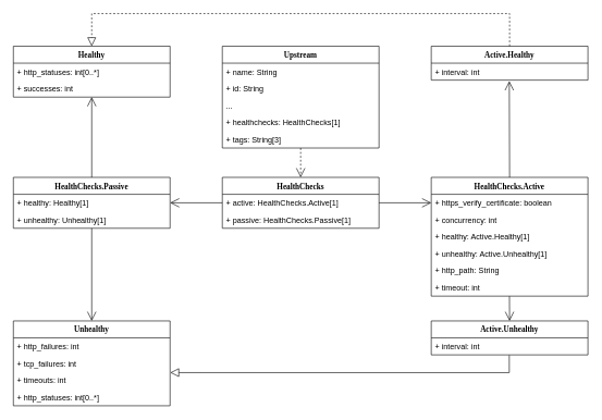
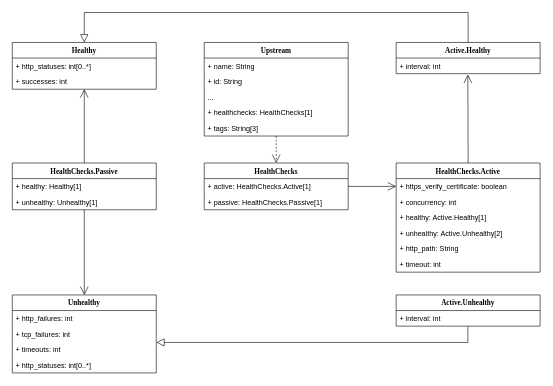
- <mxCell id="22" style="edgeStyle=orthogonalEdgeStyle;rounded=0;orthogonalLoop=1;jettySize=auto;html=1;exitX=0.5;exitY=0;exitDx=0;exitDy=0;entryX=0.5;entryY=0;entryDx=0;entryDy=0;endArrow=block;endFill=0;endSize=11;dashed=1;" edge="1" parent="1" source="23" target="35"><mxGeometry relative="1" as="geometry"><Array as="points"><mxPoint x="780" y="20" /><mxPoint x="140" y="20" /></Array></mxGeometry></mxCell>
+ <mxCell id="22" style="edgeStyle=orthogonalEdgeStyle;rounded=0;orthogonalLoop=1;jettySize=auto;html=1;exitX=0.5;exitY=0;exitDx=0;exitDy=0;entryX=0.5;entryY=0;entryDx=0;entryDy=0;endArrow=block;endFill=0;endSize=11;" edge="1" parent="1" source="23" target="35"><mxGeometry relative="1" as="geometry"><Array as="points"><mxPoint x="780" y="20" /><mxPoint x="140" y="20" /></Array></mxGeometry></mxCell>
- <mxCell id="40" value="" style="endArrow=open;endFill=1;endSize=12;html=1;entryX=1;entryY=0.5;entryDx=0;entryDy=0;exitX=0;exitY=0.5;exitDx=0;exitDy=0;" edge="1" parent="1" source="9" target="28"><mxGeometry width="160" relative="1" as="geometry"><mxPoint x="360" y="320" as="sourcePoint" /><mxPoint x="700" y="320" as="targetPoint" /></mxGeometry></mxCell>
- <mxCell id="15" value="+ unhealthy: Active.Unhealthy[1]" style="text;strokeColor=none;fillColor=none;align=left;verticalAlign=top;spacingLeft=4;spacingRight=4;overflow=hidden;rotatable=0;points=[[0,0.5],[1,0.5]];portConstraint=eastwest;" parent="11" vertex="1"><mxGeometry y="104" width="240" height="26" as="geometry" /></mxCell>
+ <mxCell id="15" value="+ unhealthy: Active.Unhealthy[2]" style="text;strokeColor=none;fillColor=none;align=left;verticalAlign=top;spacingLeft=4;spacingRight=4;overflow=hidden;rotatable=0;points=[[0,0.5],[1,0.5]];portConstraint=eastwest;" parent="11" vertex="1"><mxGeometry y="104" width="240" height="26" as="geometry" /></mxCell>
- <mxCell id="25" value="" style="endArrow=open;endFill=1;endSize=12;html=1;entryX=0.5;entryY=0;entryDx=0;entryDy=0;rounded=0;exitX=0.499;exitY=1.006;exitDx=0;exitDy=0;exitPerimeter=0;" parent="1" source="17" target="20" edge="1"><mxGeometry width="160" relative="1" as="geometry"><mxPoint x="760" y="460" as="sourcePoint" /><mxPoint x="1126" y="470" as="targetPoint" /></mxGeometry></mxCell>
